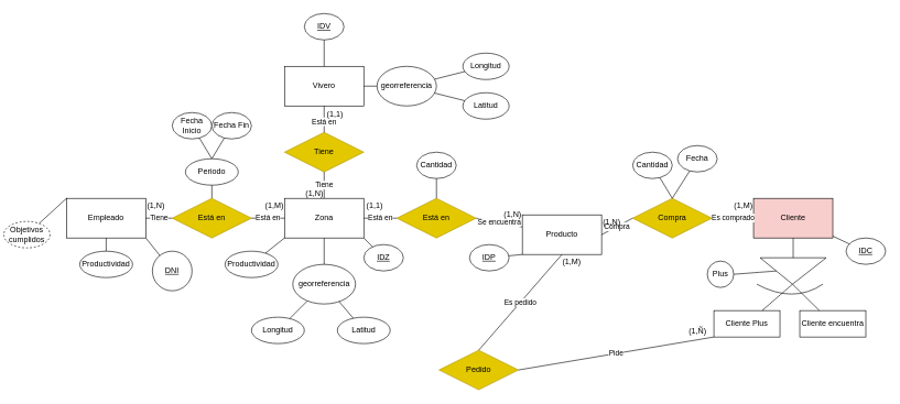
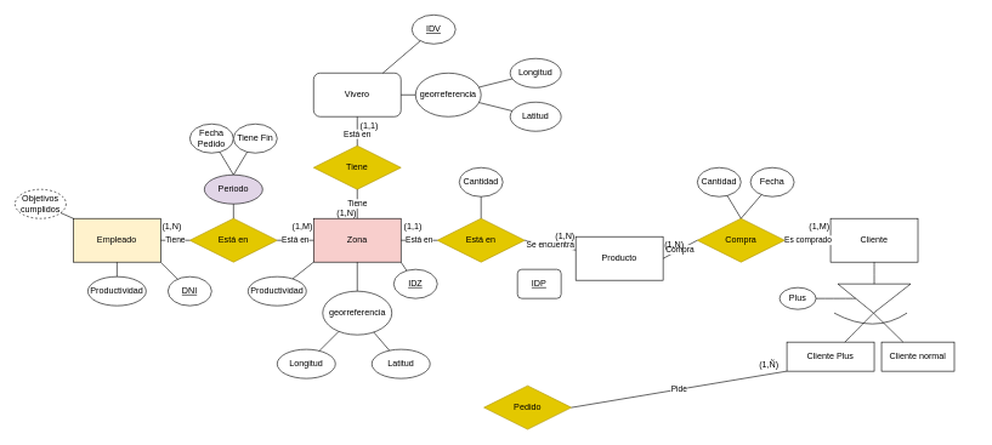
- <mxCell id="27" value="IDV" style="ellipse;whiteSpace=wrap;html=1;align=center;fontStyle=4;" vertex="1" parent="1"><mxGeometry x="460" y="20" width="60" height="40" as="geometry" /></mxCell>
+ <mxCell id="27" value="IDV" style="ellipse;whiteSpace=wrap;html=1;align=center;fontStyle=4;" vertex="1" parent="1"><mxGeometry x="565" y="20" width="60" height="40" as="geometry" /></mxCell>
- <mxCell id="21" value="Vivero" style="whiteSpace=wrap;html=1;" vertex="1" parent="1"><mxGeometry x="430" y="100" width="120" height="60" as="geometry" /></mxCell>
+ <mxCell id="21" value="Vivero" style="whiteSpace=wrap;html=1;rounded=1;" vertex="1" parent="1"><mxGeometry x="430" y="100" width="120" height="60" as="geometry" /></mxCell>
- <mxCell id="37" value="Fecha Inicio" style="ellipse;whiteSpace=wrap;html=1;align=center;" vertex="1" parent="1"><mxGeometry x="260" y="170" width="60" height="40" as="geometry" /></mxCell>
+ <mxCell id="37" value="Fecha Pedido" style="ellipse;whiteSpace=wrap;html=1;align=center;" vertex="1" parent="1"><mxGeometry x="260" y="170" width="60" height="40" as="geometry" /></mxCell>
- <mxCell id="39" value="Fecha Fin" style="ellipse;whiteSpace=wrap;html=1;align=center;" vertex="1" parent="1"><mxGeometry x="320" y="170" width="60" height="40" as="geometry" /></mxCell>
+ <mxCell id="39" value="Tiene Fin" style="ellipse;whiteSpace=wrap;html=1;align=center;" vertex="1" parent="1"><mxGeometry x="320" y="170" width="60" height="40" as="geometry" /></mxCell>
- <mxCell id="63" value="Fecha" style="ellipse;whiteSpace=wrap;html=1;align=center;" vertex="1" parent="1"><mxGeometry x="1025" y="220" width="60" height="40" as="geometry" /></mxCell>
+ <mxCell id="63" value="Fecha" style="ellipse;whiteSpace=wrap;html=1;align=center;" vertex="1" parent="1"><mxGeometry x="1030" y="230" width="60" height="40" as="geometry" /></mxCell>
- <mxCell id="45" value="Periodo" style="ellipse;whiteSpace=wrap;html=1;align=center;" vertex="1" parent="1"><mxGeometry x="280" y="240" width="80" height="40" as="geometry" /></mxCell>
+ <mxCell id="45" value="Periodo" style="ellipse;whiteSpace=wrap;html=1;align=center;fillColor=#e1d5e7;" vertex="1" parent="1"><mxGeometry x="280" y="240" width="80" height="40" as="geometry" /></mxCell>
- <mxCell id="15" value="Empleado" style="whiteSpace=wrap;html=1;" vertex="1" parent="1"><mxGeometry x="100" y="300" width="120" height="60" as="geometry" /></mxCell>
+ <mxCell id="15" value="Empleado" style="whiteSpace=wrap;html=1;fillColor=#fff2cc;" vertex="1" parent="1"><mxGeometry x="100" y="300" width="120" height="60" as="geometry" /></mxCell>
- <mxCell id="2" value="Zona" style="whiteSpace=wrap;html=1;" vertex="1" parent="1"><mxGeometry x="430" y="300" width="120" height="60" as="geometry" /></mxCell>
+ <mxCell id="2" value="Zona" style="whiteSpace=wrap;html=1;fillColor=#f8cecc;" vertex="1" parent="1"><mxGeometry x="430" y="300" width="120" height="60" as="geometry" /></mxCell>
- <mxCell id="53" value="Cliente" style="whiteSpace=wrap;html=1;fillColor=#f8cecc;" vertex="1" parent="1"><mxGeometry x="1140" y="300" width="120" height="60" as="geometry" /></mxCell>
+ <mxCell id="53" value="Cliente" style="whiteSpace=wrap;html=1;" vertex="1" parent="1"><mxGeometry x="1140" y="300" width="120" height="60" as="geometry" /></mxCell>
- <mxCell id="74" value="Objetivos cumplidos" style="ellipse;whiteSpace=wrap;html=1;align=center;dashed=1;" vertex="1" parent="1"><mxGeometry x="5" y="335" width="70" height="40" as="geometry" /></mxCell>
+ <mxCell id="74" value="Objetivos cumplidos" style="ellipse;whiteSpace=wrap;html=1;align=center;dashed=1;" vertex="1" parent="1"><mxGeometry x="20" y="260" width="70" height="40" as="geometry" /></mxCell>
- <mxCell id="62" value="" style="endArrow=none;html=1;rounded=0;" edge="1" parent="1" source="61" target="53"><mxGeometry relative="1" as="geometry"><mxPoint x="772" y="387" as="sourcePoint" /><mxPoint x="800" y="370" as="targetPoint" /></mxGeometry></mxCell>
- <mxCell id="61" value="IDC" style="ellipse;whiteSpace=wrap;html=1;align=center;fontStyle=4;" vertex="1" parent="1"><mxGeometry x="1280" y="360" width="60" height="40" as="geometry" /></mxCell>
- <mxCell id="32" value="" style="endArrow=none;html=1;rounded=0;entryX=0;entryY=1;entryDx=0;entryDy=0;" edge="1" parent="1" source="31" target="9"><mxGeometry relative="1" as="geometry"><mxPoint x="568" y="382" as="sourcePoint" /><mxPoint x="560" y="370" as="targetPoint" /></mxGeometry></mxCell>
- <mxCell id="29" value="IDZ" style="ellipse;whiteSpace=wrap;html=1;align=center;fontStyle=4;" vertex="1" parent="1"><mxGeometry x="550" y="370" width="60" height="40" as="geometry" /></mxCell>
+ <mxCell id="29" value="IDZ" style="ellipse;whiteSpace=wrap;html=1;align=center;fontStyle=4;" vertex="1" parent="1"><mxGeometry x="540" y="370" width="60" height="40" as="geometry" /></mxCell>
- <mxCell id="31" value="IDP" style="ellipse;whiteSpace=wrap;html=1;align=center;fontStyle=4;" vertex="1" parent="1"><mxGeometry x="710" y="370" width="60" height="40" as="geometry" /></mxCell>
+ <mxCell id="31" value="IDP" style="whiteSpace=wrap;html=1;align=center;fontStyle=4;rounded=1;" vertex="1" parent="1"><mxGeometry x="710" y="370" width="60" height="40" as="geometry" /></mxCell>
- <mxCell id="33" value="DNI" style="ellipse;whiteSpace=wrap;html=1;align=center;fontStyle=4;" vertex="1" parent="1"><mxGeometry x="230" y="380" width="60" height="60" as="geometry" /></mxCell>
+ <mxCell id="33" value="DNI" style="ellipse;whiteSpace=wrap;html=1;align=center;fontStyle=4;" vertex="1" parent="1"><mxGeometry x="230" y="380" width="60" height="40" as="geometry" /></mxCell>
- <mxCell id="65" value="Plus" style="ellipse;whiteSpace=wrap;html=1;align=center;rounded=0;" vertex="1" parent="1"><mxGeometry x="1070" y="395" width="40" height="40" as="geometry" /></mxCell>
+ <mxCell id="65" value="Plus" style="ellipse;whiteSpace=wrap;html=1;align=center;rounded=0;" vertex="1" parent="1"><mxGeometry x="1070" y="395" width="50" height="30" as="geometry" /></mxCell>
- <mxCell id="79" value="Es pedido" style="endArrow=none;html=1;rounded=0;exitX=0.5;exitY=0;exitDx=0;exitDy=0;entryX=0.5;entryY=1;entryDx=0;entryDy=0;" edge="1" parent="1" source="76" target="9"><mxGeometry relative="1" as="geometry"><mxPoint x="700" y="723" as="sourcePoint" /><mxPoint x="853" y="400" as="targetPoint" /></mxGeometry></mxCell>
- <mxCell id="80" value="(1,M)" style="resizable=0;html=1;whiteSpace=wrap;align=right;verticalAlign=bottom;" connectable="0" vertex="1" parent="79"><mxGeometry x="1" relative="1" as="geometry"><mxPoint x="30" y="20" as="offset" /></mxGeometry></mxCell>
- <mxCell id="70" value="Cliente Plus" style="whiteSpace=wrap;html=1;align=center;rounded=0;" vertex="1" parent="1"><mxGeometry x="1080" y="470" width="100" height="40" as="geometry" /></mxCell>
+ <mxCell id="70" value="Cliente Plus" style="whiteSpace=wrap;html=1;align=center;rounded=0;" vertex="1" parent="1"><mxGeometry x="1080" y="470" width="120" height="40" as="geometry" /></mxCell>
- <mxCell id="69" value="Cliente encuentra" style="whiteSpace=wrap;html=1;align=center;rounded=0;" vertex="1" parent="1"><mxGeometry x="1210" y="470" width="100" height="40" as="geometry" /></mxCell>
+ <mxCell id="69" value="Cliente normal" style="whiteSpace=wrap;html=1;align=center;rounded=0;" vertex="1" parent="1"><mxGeometry x="1210" y="470" width="100" height="40" as="geometry" /></mxCell>
